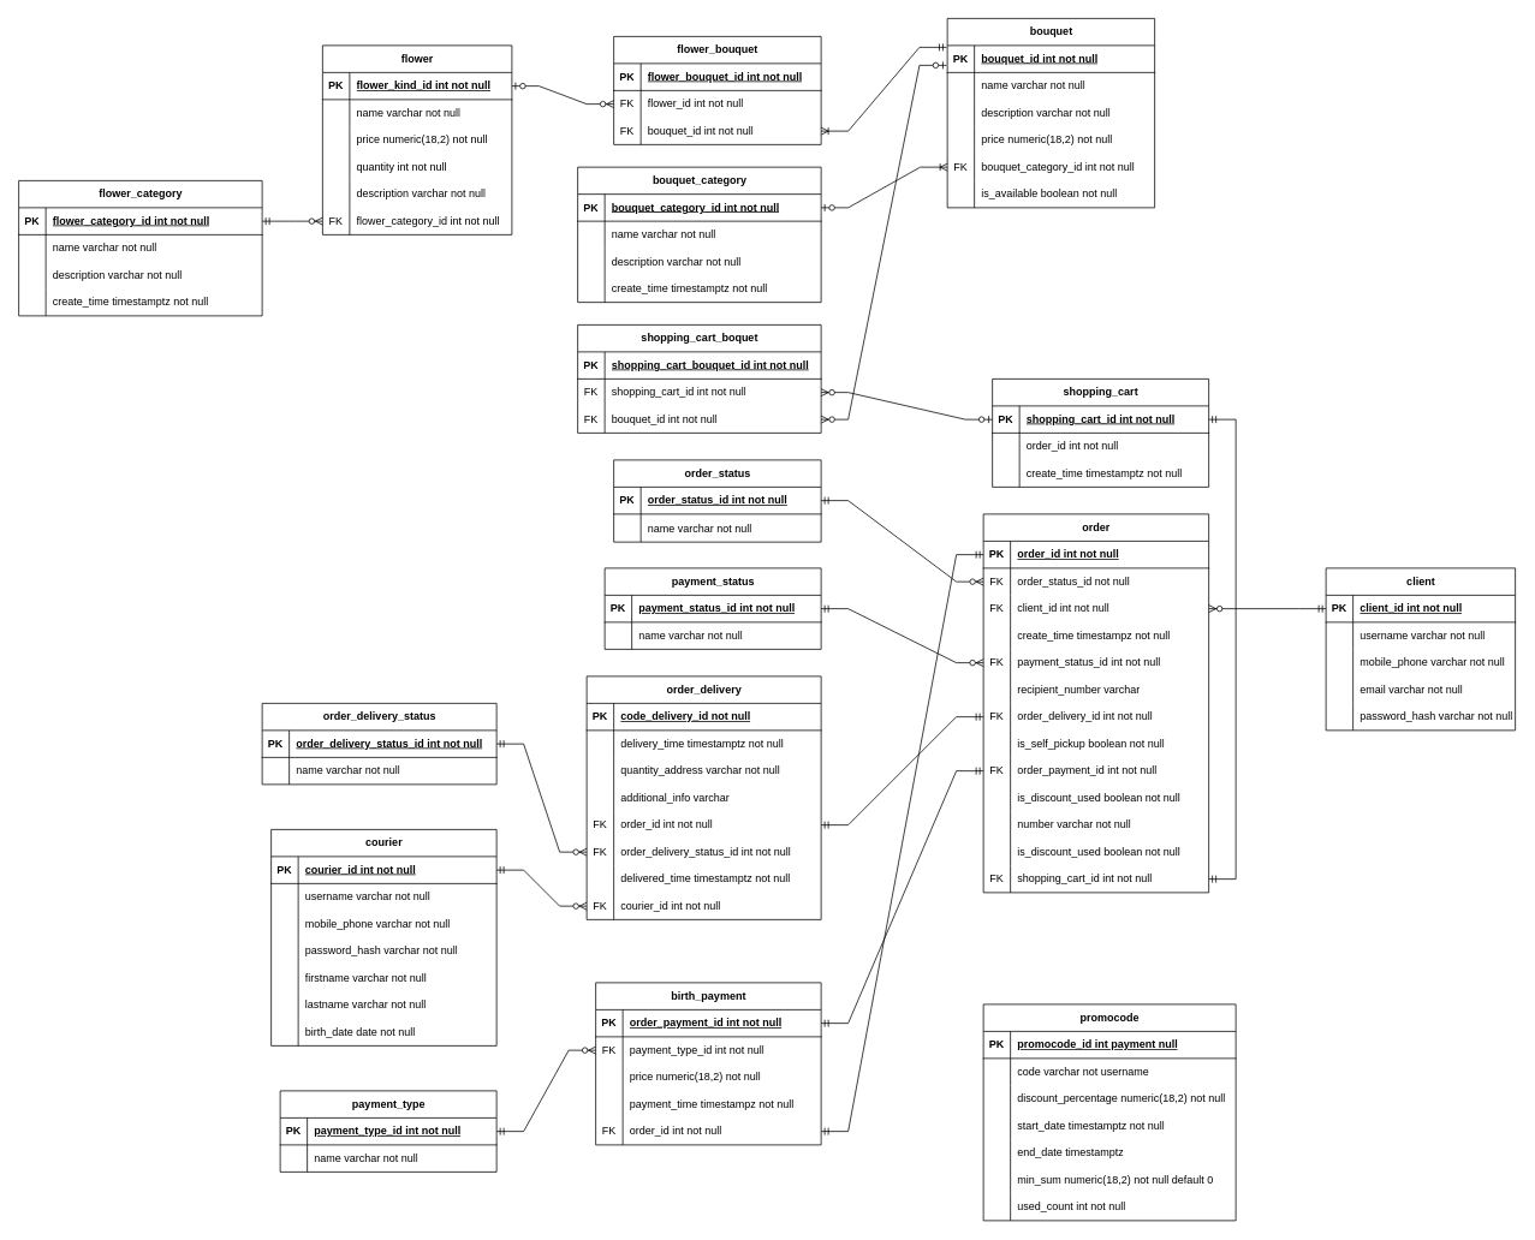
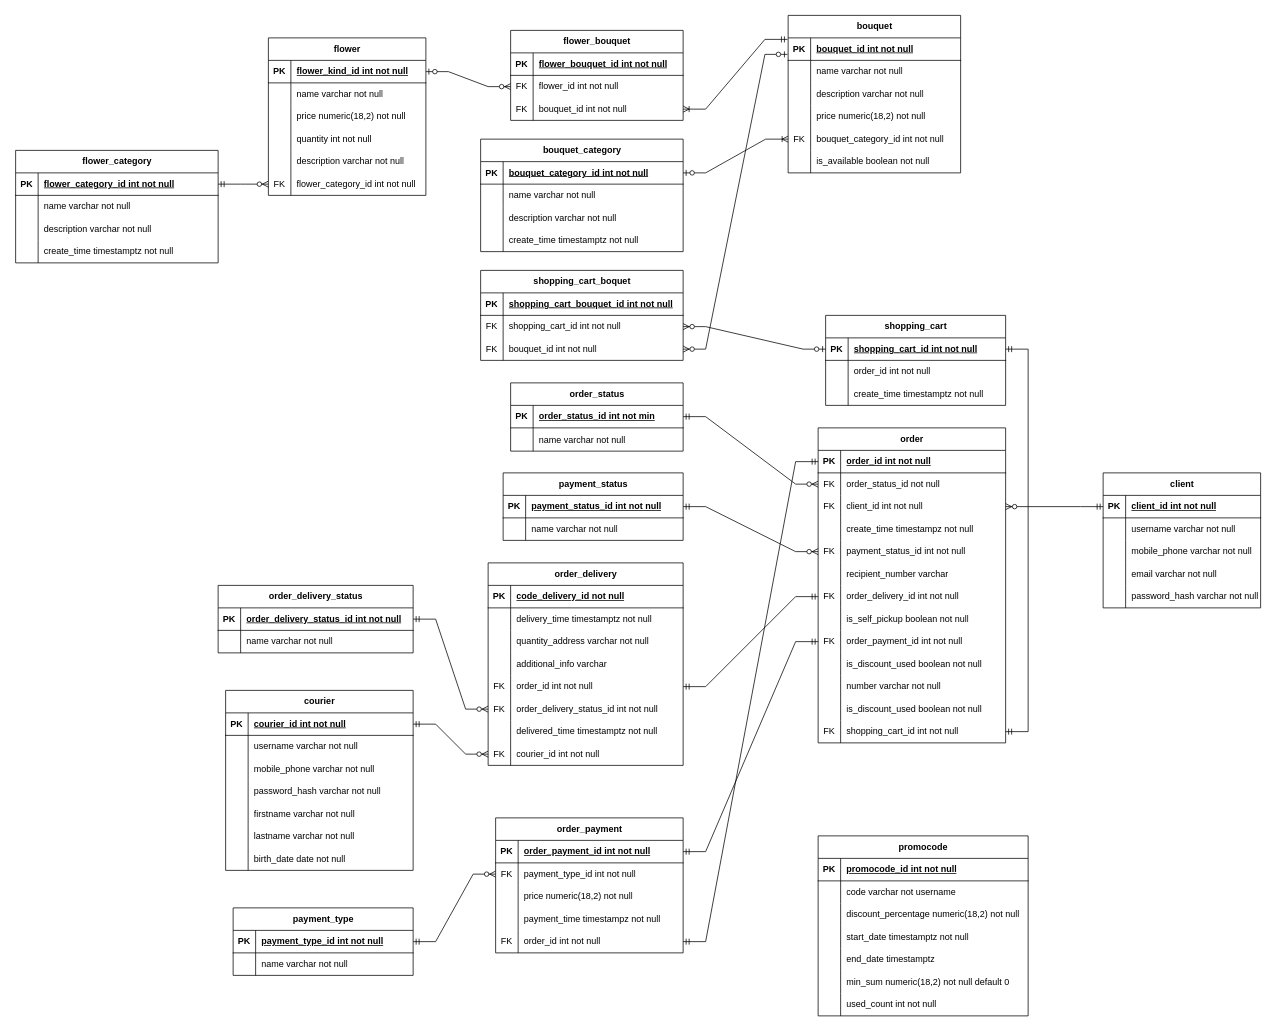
- <mxCell id="61" value="order_status_id int not null" style="shape=partialRectangle;connectable=0;fillColor=none;top=0;left=0;bottom=0;right=0;align=left;spacingLeft=6;fontStyle=5;overflow=hidden;whiteSpace=wrap;html=1;" vertex="1" parent="59"><mxGeometry x="30" width="200" height="30" as="geometry"><mxRectangle width="200" height="30" as="alternateBounds" /></mxGeometry></mxCell>
+ <mxCell id="61" value="order_status_id int not min" style="shape=partialRectangle;connectable=0;fillColor=none;top=0;left=0;bottom=0;right=0;align=left;spacingLeft=6;fontStyle=5;overflow=hidden;whiteSpace=wrap;html=1;" vertex="1" parent="59"><mxGeometry x="30" width="200" height="30" as="geometry"><mxRectangle width="200" height="30" as="alternateBounds" /></mxGeometry></mxCell>
- <mxCell id="142" value="birth_payment" style="shape=table;startSize=30;container=1;collapsible=1;childLayout=tableLayout;fixedRows=1;rowLines=0;fontStyle=1;align=center;resizeLast=1;html=1;" vertex="1" parent="1"><mxGeometry x="660" y="1090" width="250" height="180" as="geometry" /></mxCell>
+ <mxCell id="142" value="order_payment" style="shape=table;startSize=30;container=1;collapsible=1;childLayout=tableLayout;fixedRows=1;rowLines=0;fontStyle=1;align=center;resizeLast=1;html=1;" vertex="1" parent="1"><mxGeometry x="660" y="1090" width="250" height="180" as="geometry" /></mxCell>
- <mxCell id="87" value="promocode_id int payment null" style="shape=partialRectangle;connectable=0;fillColor=none;top=0;left=0;bottom=0;right=0;align=left;spacingLeft=6;fontStyle=5;overflow=hidden;whiteSpace=wrap;html=1;" vertex="1" parent="85"><mxGeometry x="30" width="250" height="30" as="geometry"><mxRectangle width="250" height="30" as="alternateBounds" /></mxGeometry></mxCell>
+ <mxCell id="87" value="promocode_id int not null" style="shape=partialRectangle;connectable=0;fillColor=none;top=0;left=0;bottom=0;right=0;align=left;spacingLeft=6;fontStyle=5;overflow=hidden;whiteSpace=wrap;html=1;" vertex="1" parent="85"><mxGeometry x="30" width="250" height="30" as="geometry"><mxRectangle width="250" height="30" as="alternateBounds" /></mxGeometry></mxCell>
